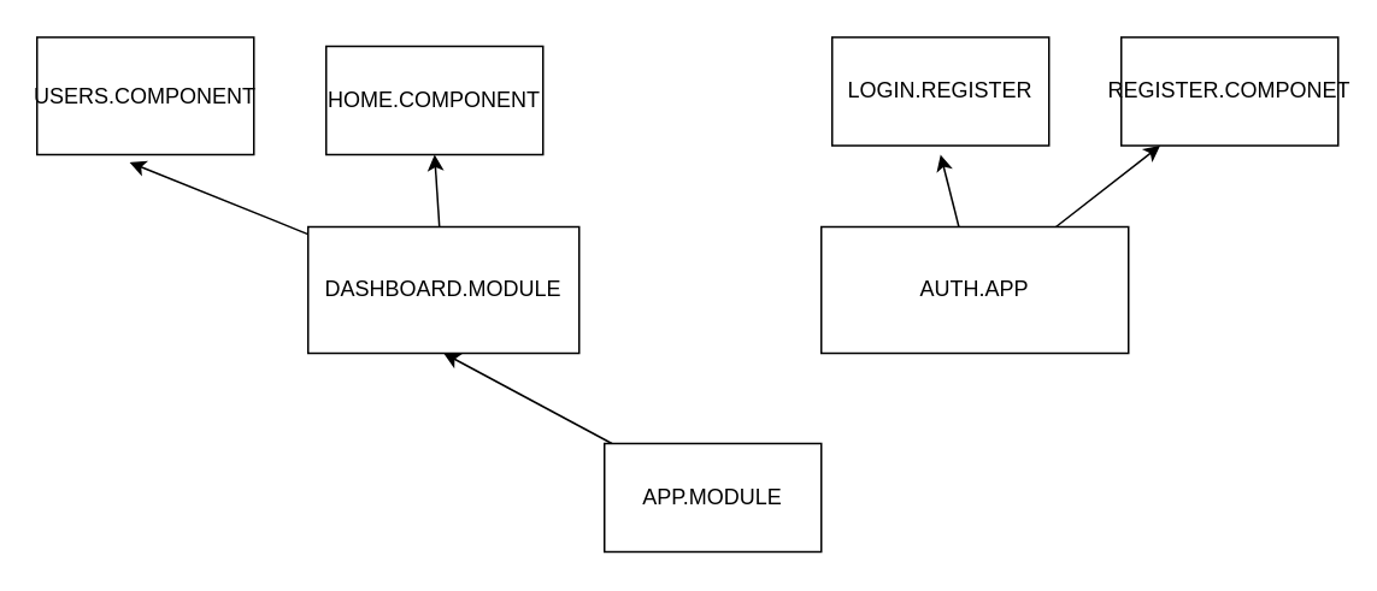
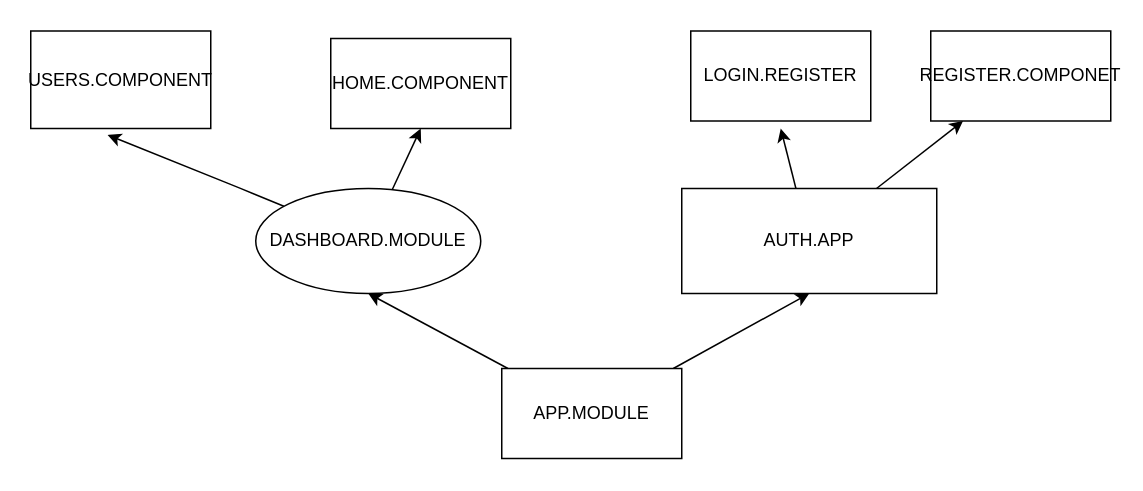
- <mxCell id="11" value="HOME.COMPONENT" style="rounded=0;whiteSpace=wrap;html=1;" parent="1" vertex="1"><mxGeometry x="180" y="25" width="120" height="60" as="geometry" /></mxCell>
+ <mxCell id="11" value="HOME.COMPONENT" style="rounded=0;whiteSpace=wrap;html=1;" parent="1" vertex="1"><mxGeometry x="220" y="25" width="120" height="60" as="geometry" /></mxCell>
- <mxCell id="7" value="DASHBOARD.MODULE" style="rounded=0;whiteSpace=wrap;html=1;" parent="1" vertex="1"><mxGeometry x="170" y="125" width="150" height="70" as="geometry" /></mxCell>
+ <mxCell id="7" value="DASHBOARD.MODULE" style="ellipse;whiteSpace=wrap;html=1;" parent="1" vertex="1"><mxGeometry x="170" y="125" width="150" height="70" as="geometry" /></mxCell>
+ <mxCell id="3" style="edgeStyle=none;html=1;entryX=0.5;entryY=1;entryDx=0;entryDy=0;" parent="1" source="4" target="10" edge="1"><mxGeometry relative="1" as="geometry" /></mxCell>
